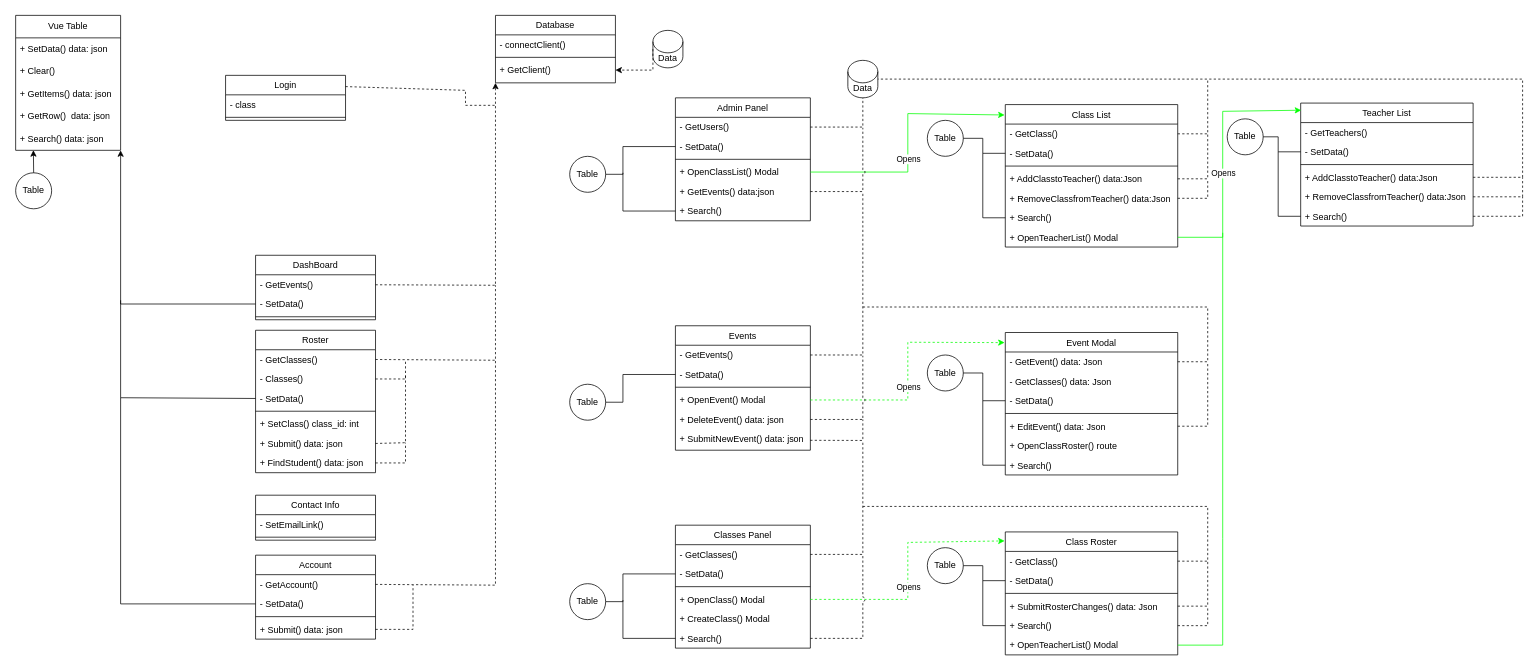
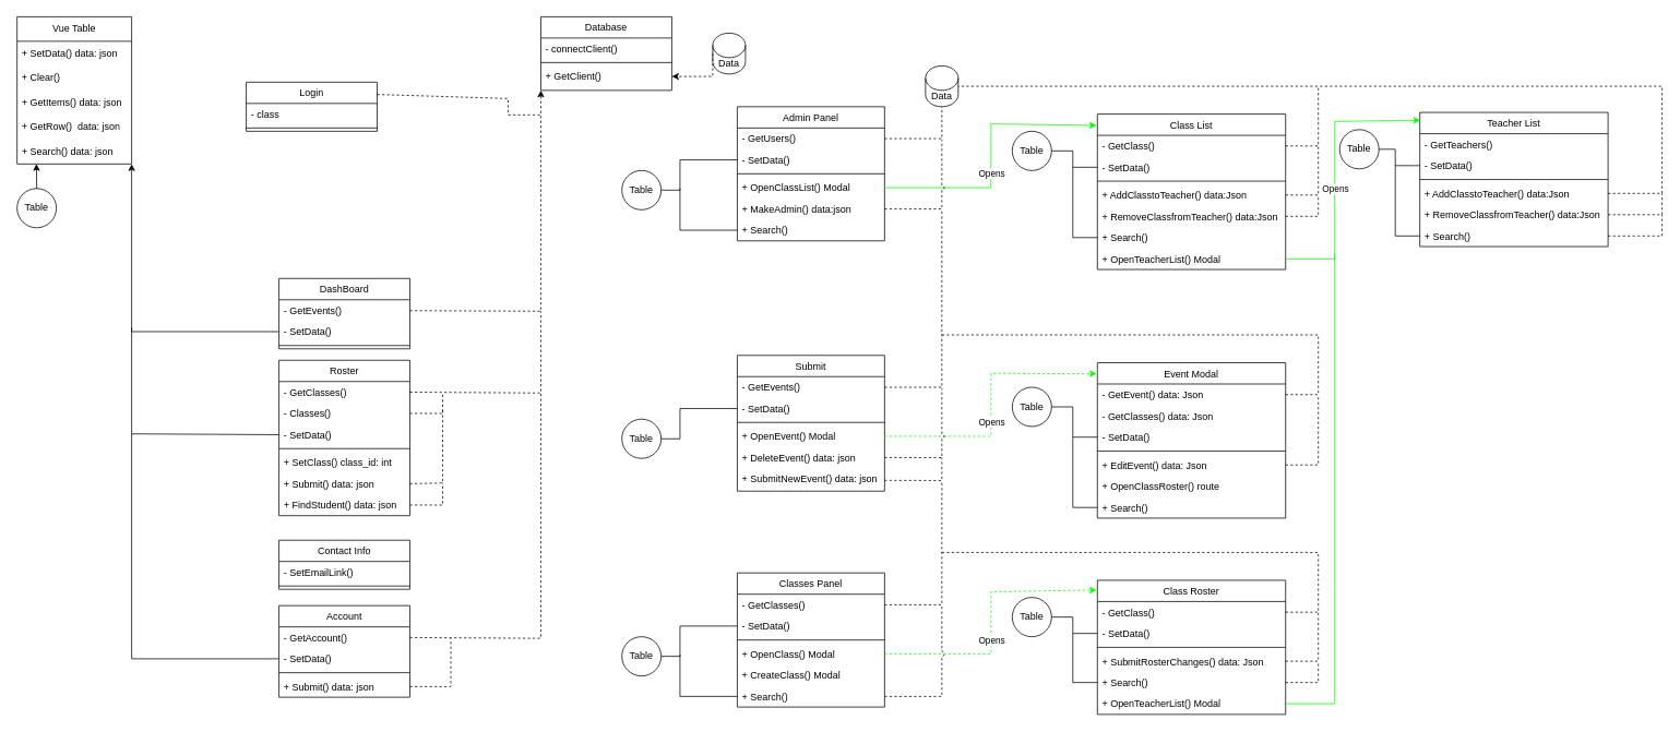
- <mxCell id="40" value="+ GetEvents() data:json" style="text;align=left;verticalAlign=top;spacingLeft=4;spacingRight=4;overflow=hidden;rotatable=0;points=[[0,0.5],[1,0.5]];portConstraint=eastwest;rounded=0;shadow=0;html=0;" parent="35" vertex="1"><mxGeometry y="112" width="180" height="26" as="geometry" /></mxCell>
+ <mxCell id="40" value="+ MakeAdmin() data:json" style="text;align=left;verticalAlign=top;spacingLeft=4;spacingRight=4;overflow=hidden;rotatable=0;points=[[0,0.5],[1,0.5]];portConstraint=eastwest;rounded=0;shadow=0;html=0;" parent="35" vertex="1"><mxGeometry y="112" width="180" height="26" as="geometry" /></mxCell>
- <mxCell id="68" value="Events" style="swimlane;fontStyle=0;align=center;verticalAlign=top;childLayout=stackLayout;horizontal=1;startSize=26;horizontalStack=0;resizeParent=1;resizeLast=0;collapsible=1;marginBottom=0;rounded=0;shadow=0;strokeWidth=1;" parent="1" vertex="1"><mxGeometry x="900" y="434" width="180" height="166" as="geometry"><mxRectangle x="550" y="140" width="160" height="26" as="alternateBounds" /></mxGeometry></mxCell>
+ <mxCell id="68" value="Submit" style="swimlane;fontStyle=0;align=center;verticalAlign=top;childLayout=stackLayout;horizontal=1;startSize=26;horizontalStack=0;resizeParent=1;resizeLast=0;collapsible=1;marginBottom=0;rounded=0;shadow=0;strokeWidth=1;" parent="1" vertex="1"><mxGeometry x="900" y="434" width="180" height="166" as="geometry"><mxRectangle x="550" y="140" width="160" height="26" as="alternateBounds" /></mxGeometry></mxCell>
